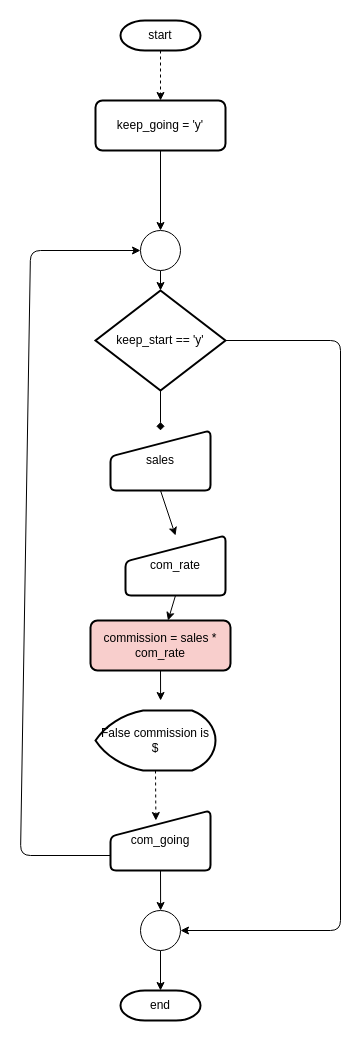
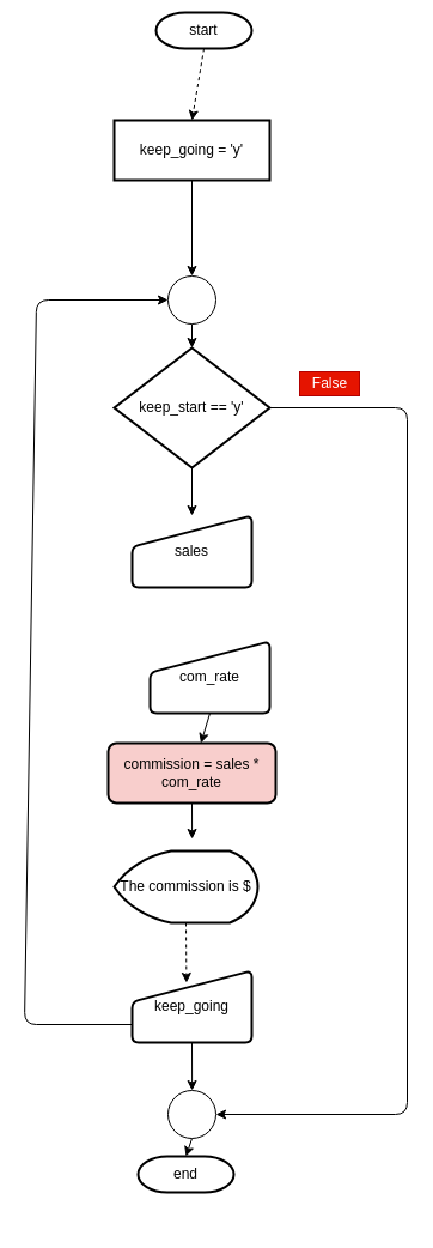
- <mxCell id="3" value="start" style="strokeWidth=2;html=1;shape=mxgraph.flowchart.terminator;whiteSpace=wrap;" vertex="1" parent="1"><mxGeometry x="120" y="20" width="80" height="30" as="geometry" /></mxCell>
+ <mxCell id="3" value="start" style="strokeWidth=2;html=1;shape=mxgraph.flowchart.terminator;whiteSpace=wrap;" vertex="1" parent="1"><mxGeometry x="130" y="10" width="80" height="30" as="geometry" /></mxCell>
- <mxCell id="5" value="keep_going = 'y'" style="rounded=1;whiteSpace=wrap;html=1;absoluteArcSize=1;arcSize=14;strokeWidth=2;" vertex="1" parent="1"><mxGeometry x="95" y="100" width="130" height="50" as="geometry" /></mxCell>
+ <mxCell id="5" value="keep_going = 'y'" style="whiteSpace=wrap;html=1;absoluteArcSize=1;arcSize=14;strokeWidth=2;rounded=0;" vertex="1" parent="1"><mxGeometry x="95" y="100" width="130" height="50" as="geometry" /></mxCell>
+ <mxCell id="21" value="False" style="text;html=1;align=center;verticalAlign=middle;resizable=0;points=[];autosize=1;strokeColor=#B20000;fillColor=#e51400;fontColor=#ffffff;" vertex="1" parent="1"><mxGeometry x="250" y="310" width="50" height="20" as="geometry" /></mxCell>
- <mxCell id="6" style="edgeStyle=none;html=1;exitX=0.5;exitY=1;exitDx=0;exitDy=0;exitPerimeter=0;entryX=0.5;entryY=0;entryDx=0;entryDy=0;endArrow=diamond;" edge="1" parent="1" source="8" target="10"><mxGeometry relative="1" as="geometry" /></mxCell>
+ <mxCell id="6" style="edgeStyle=none;html=1;exitX=0.5;exitY=1;exitDx=0;exitDy=0;exitPerimeter=0;entryX=0.5;entryY=0;entryDx=0;entryDy=0;" edge="1" parent="1" source="8" target="10"><mxGeometry relative="1" as="geometry" /></mxCell>
- <mxCell id="9" style="edgeStyle=none;html=1;exitX=0.5;exitY=1;exitDx=0;exitDy=0;entryX=0.5;entryY=0;entryDx=0;entryDy=0;" edge="1" parent="1" source="10" target="12"><mxGeometry relative="1" as="geometry" /></mxCell>
- <mxCell id="16" value="False commission is $" style="strokeWidth=2;html=1;shape=mxgraph.flowchart.display;whiteSpace=wrap;" vertex="1" parent="1"><mxGeometry x="95" y="710" width="120" height="60" as="geometry" /></mxCell>
+ <mxCell id="16" value="The commission is $" style="strokeWidth=2;html=1;shape=mxgraph.flowchart.display;whiteSpace=wrap;" vertex="1" parent="1"><mxGeometry x="95" y="710" width="120" height="60" as="geometry" /></mxCell>
- <mxCell id="19" value="com_going" style="html=1;strokeWidth=2;shape=manualInput;whiteSpace=wrap;rounded=1;size=26;arcSize=11;" vertex="1" parent="1"><mxGeometry x="110" y="810" width="100" height="60" as="geometry" /></mxCell>
+ <mxCell id="19" value="keep_going" style="html=1;strokeWidth=2;shape=manualInput;whiteSpace=wrap;rounded=1;size=26;arcSize=11;" vertex="1" parent="1"><mxGeometry x="110" y="810" width="100" height="60" as="geometry" /></mxCell>
- <mxCell id="20" value="end" style="strokeWidth=2;html=1;shape=mxgraph.flowchart.terminator;whiteSpace=wrap;" vertex="1" parent="1"><mxGeometry x="120" y="990" width="80" height="30" as="geometry" /></mxCell>
+ <mxCell id="20" value="end" style="strokeWidth=2;html=1;shape=mxgraph.flowchart.terminator;whiteSpace=wrap;" vertex="1" parent="1"><mxGeometry x="115" y="965" width="80" height="30" as="geometry" /></mxCell>
